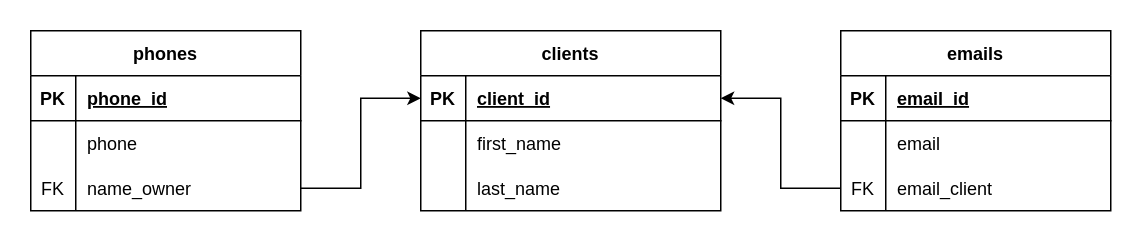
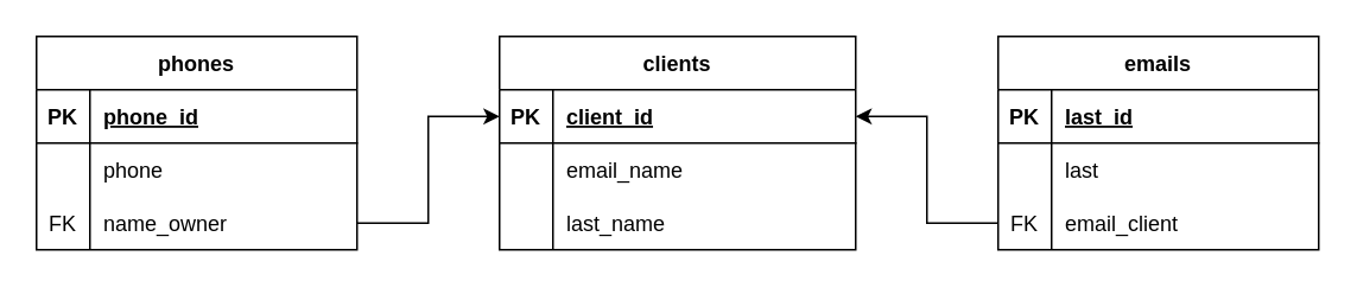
- <mxCell id="25" value="email_id" style="shape=partialRectangle;connectable=0;fillColor=none;top=0;left=0;bottom=0;right=0;align=left;spacingLeft=6;fontStyle=5;overflow=hidden;" parent="23" vertex="1"><mxGeometry x="30" width="150" height="30" as="geometry"><mxRectangle width="150" height="30" as="alternateBounds" /></mxGeometry></mxCell>
+ <mxCell id="25" value="last_id" style="shape=partialRectangle;connectable=0;fillColor=none;top=0;left=0;bottom=0;right=0;align=left;spacingLeft=6;fontStyle=5;overflow=hidden;" parent="23" vertex="1"><mxGeometry x="30" width="150" height="30" as="geometry"><mxRectangle width="150" height="30" as="alternateBounds" /></mxGeometry></mxCell>
- <mxCell id="8" value="first_name" style="shape=partialRectangle;connectable=0;fillColor=none;top=0;left=0;bottom=0;right=0;align=left;spacingLeft=6;overflow=hidden;" parent="6" vertex="1"><mxGeometry x="30" width="170" height="30" as="geometry"><mxRectangle width="170" height="30" as="alternateBounds" /></mxGeometry></mxCell>
+ <mxCell id="8" value="email_name" style="shape=partialRectangle;connectable=0;fillColor=none;top=0;left=0;bottom=0;right=0;align=left;spacingLeft=6;overflow=hidden;" parent="6" vertex="1"><mxGeometry x="30" width="170" height="30" as="geometry"><mxRectangle width="170" height="30" as="alternateBounds" /></mxGeometry></mxCell>
- <mxCell id="28" value="email" style="shape=partialRectangle;connectable=0;fillColor=none;top=0;left=0;bottom=0;right=0;align=left;spacingLeft=6;overflow=hidden;" parent="26" vertex="1"><mxGeometry x="30" width="150" height="30" as="geometry"><mxRectangle width="150" height="30" as="alternateBounds" /></mxGeometry></mxCell>
+ <mxCell id="28" value="last" style="shape=partialRectangle;connectable=0;fillColor=none;top=0;left=0;bottom=0;right=0;align=left;spacingLeft=6;overflow=hidden;" parent="26" vertex="1"><mxGeometry x="30" width="150" height="30" as="geometry"><mxRectangle width="150" height="30" as="alternateBounds" /></mxGeometry></mxCell>
